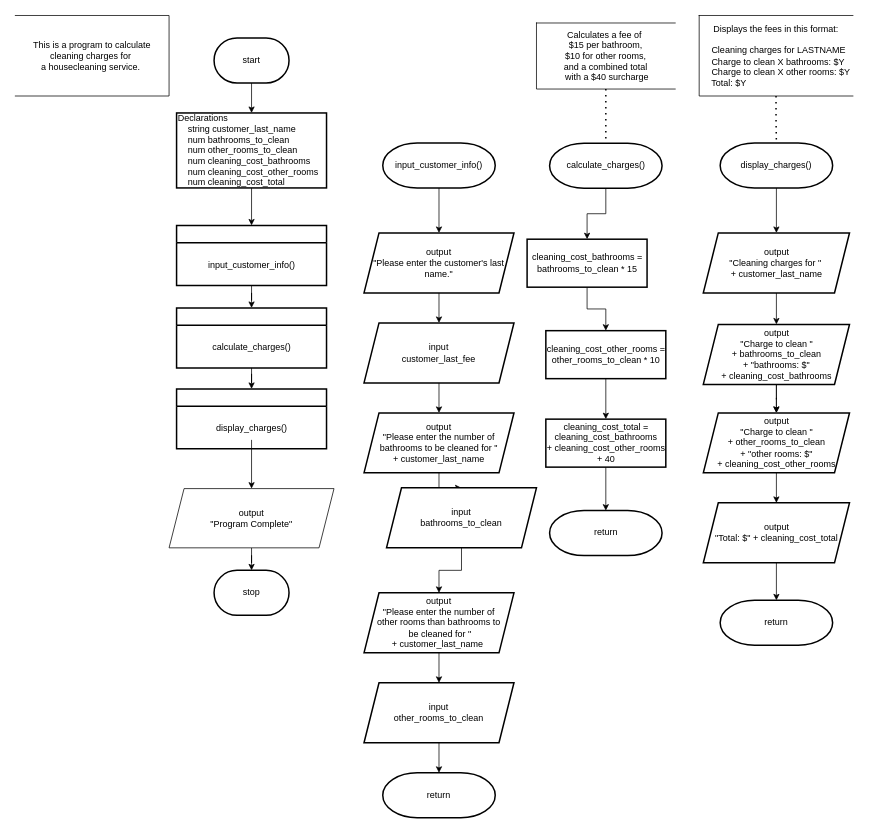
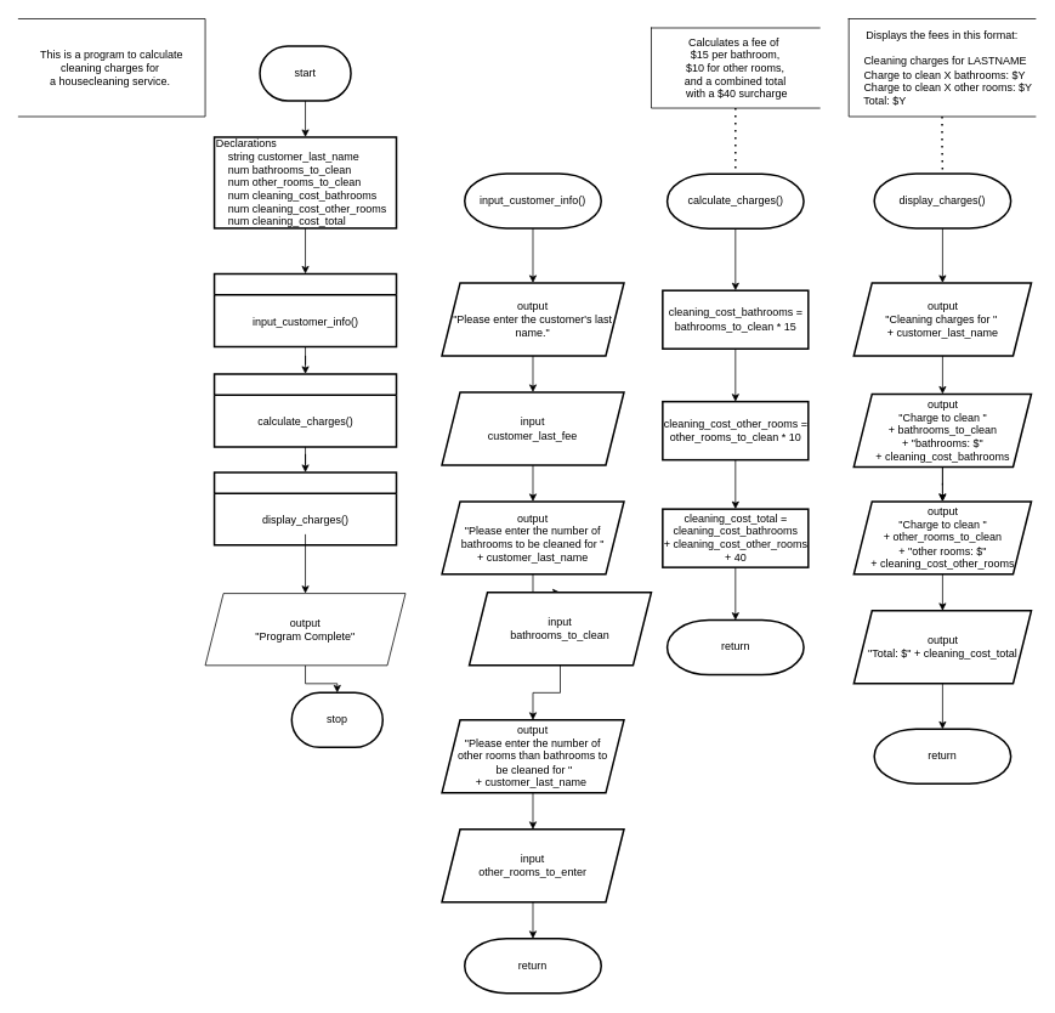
- <mxCell id="30" value="cleaning_cost_bathrooms =&lt;br&gt;&lt;div&gt;bathrooms_to_clean * 15&lt;/div&gt;" style="whiteSpace=wrap;html=1;strokeWidth=2;align=center;shape=label;fixedSize=1;rounded=0;" parent="1" vertex="1"><mxGeometry x="702.5" y="318.36" width="160" height="64" as="geometry" /></mxCell>
+ <mxCell id="30" value="cleaning_cost_bathrooms =&lt;br&gt;&lt;div&gt;bathrooms_to_clean * 15&lt;/div&gt;" style="whiteSpace=wrap;html=1;strokeWidth=2;align=center;shape=label;fixedSize=1;rounded=0;" parent="1" vertex="1"><mxGeometry x="727.5" y="318.36" width="160" height="64" as="geometry" /></mxCell>
- <mxCell id="53" value="stop" style="strokeWidth=2;html=1;shape=mxgraph.flowchart.terminator;whiteSpace=wrap;" parent="1" vertex="1"><mxGeometry x="285" y="760" width="100" height="60" as="geometry" /></mxCell>
+ <mxCell id="53" value="stop" style="strokeWidth=2;html=1;shape=mxgraph.flowchart.terminator;whiteSpace=wrap;" parent="1" vertex="1"><mxGeometry x="320" y="760" width="100" height="60" as="geometry" /></mxCell>
- <mxCell id="22" value="input&lt;br&gt;other_rooms_to_clean" style="whiteSpace=wrap;html=1;strokeWidth=2;align=center;shape=parallelogram;perimeter=parallelogramPerimeter;fixedSize=1;" parent="1" vertex="1"><mxGeometry x="485" y="910" width="200" height="80" as="geometry" /></mxCell>
+ <mxCell id="22" value="input&lt;br&gt;other_rooms_to_enter" style="whiteSpace=wrap;html=1;strokeWidth=2;align=center;shape=parallelogram;perimeter=parallelogramPerimeter;fixedSize=1;" parent="1" vertex="1"><mxGeometry x="485" y="910" width="200" height="80" as="geometry" /></mxCell>
